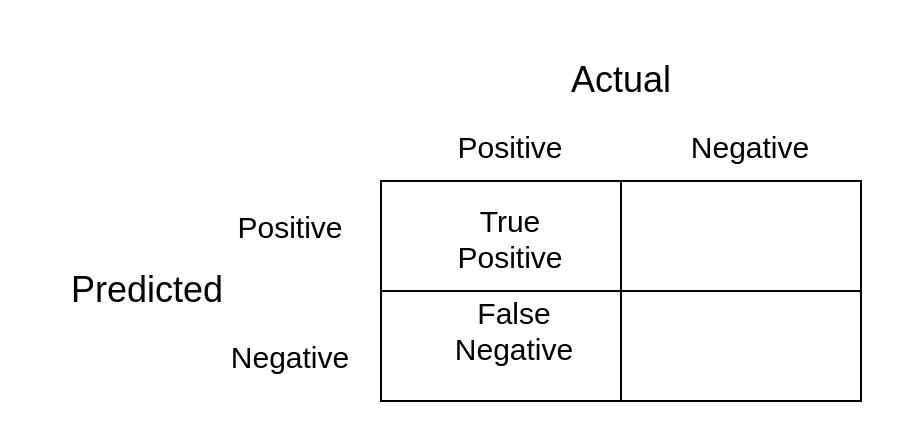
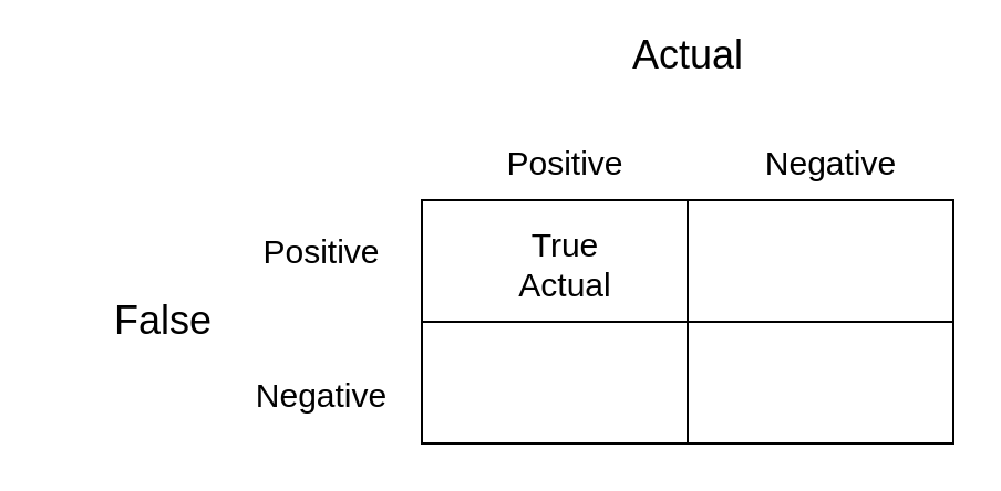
- <mxCell id="5" value="&lt;font style=&quot;font-size: 18px&quot;&gt;Actual&lt;/font&gt;" style="text;html=1;strokeColor=none;fillColor=none;align=center;verticalAlign=middle;whiteSpace=wrap;rounded=0;" vertex="1" parent="1"><mxGeometry x="256.5" y="20" width="107" height="40" as="geometry" /></mxCell>
+ <mxCell id="5" value="&lt;font style=&quot;font-size: 18px&quot;&gt;Actual&lt;/font&gt;" style="text;html=1;strokeColor=none;fillColor=none;align=center;verticalAlign=middle;whiteSpace=wrap;rounded=0;" vertex="1" parent="1"><mxGeometry x="256.5" y="5" width="107" height="40" as="geometry" /></mxCell>
- <mxCell id="11" value="&lt;font style=&quot;font-size: 15px&quot;&gt;True Positive&lt;/font&gt;" style="text;html=1;strokeColor=none;fillColor=none;align=center;verticalAlign=middle;whiteSpace=wrap;rounded=0;" vertex="1" parent="1"><mxGeometry x="220" y="106.5" width="70" height="25" as="geometry" /></mxCell>
+ <mxCell id="11" value="&lt;font style=&quot;font-size: 15px&quot;&gt;True Actual&lt;/font&gt;" style="text;html=1;strokeColor=none;fillColor=none;align=center;verticalAlign=middle;whiteSpace=wrap;rounded=0;" vertex="1" parent="1"><mxGeometry x="220" y="106.5" width="70" height="25" as="geometry" /></mxCell>
- <mxCell id="6" value="&lt;font style=&quot;font-size: 18px&quot;&gt;Predicted&lt;/font&gt;" style="text;html=1;strokeColor=none;fillColor=none;align=center;verticalAlign=middle;whiteSpace=wrap;rounded=0;" vertex="1" parent="1"><mxGeometry x="20" y="125" width="107" height="40" as="geometry" /></mxCell>
+ <mxCell id="6" value="&lt;font style=&quot;font-size: 18px&quot;&gt;False&lt;/font&gt;" style="text;html=1;strokeColor=none;fillColor=none;align=center;verticalAlign=middle;whiteSpace=wrap;rounded=0;" vertex="1" parent="1"><mxGeometry x="20" y="125" width="107" height="40" as="geometry" /></mxCell>
- <mxCell id="12" value="&lt;font style=&quot;font-size: 15px&quot;&gt;False Negative&lt;/font&gt;" style="text;html=1;strokeColor=none;fillColor=none;align=center;verticalAlign=middle;whiteSpace=wrap;rounded=0;" vertex="1" parent="1"><mxGeometry x="221.5" y="152.5" width="70" height="25" as="geometry" /></mxCell>
